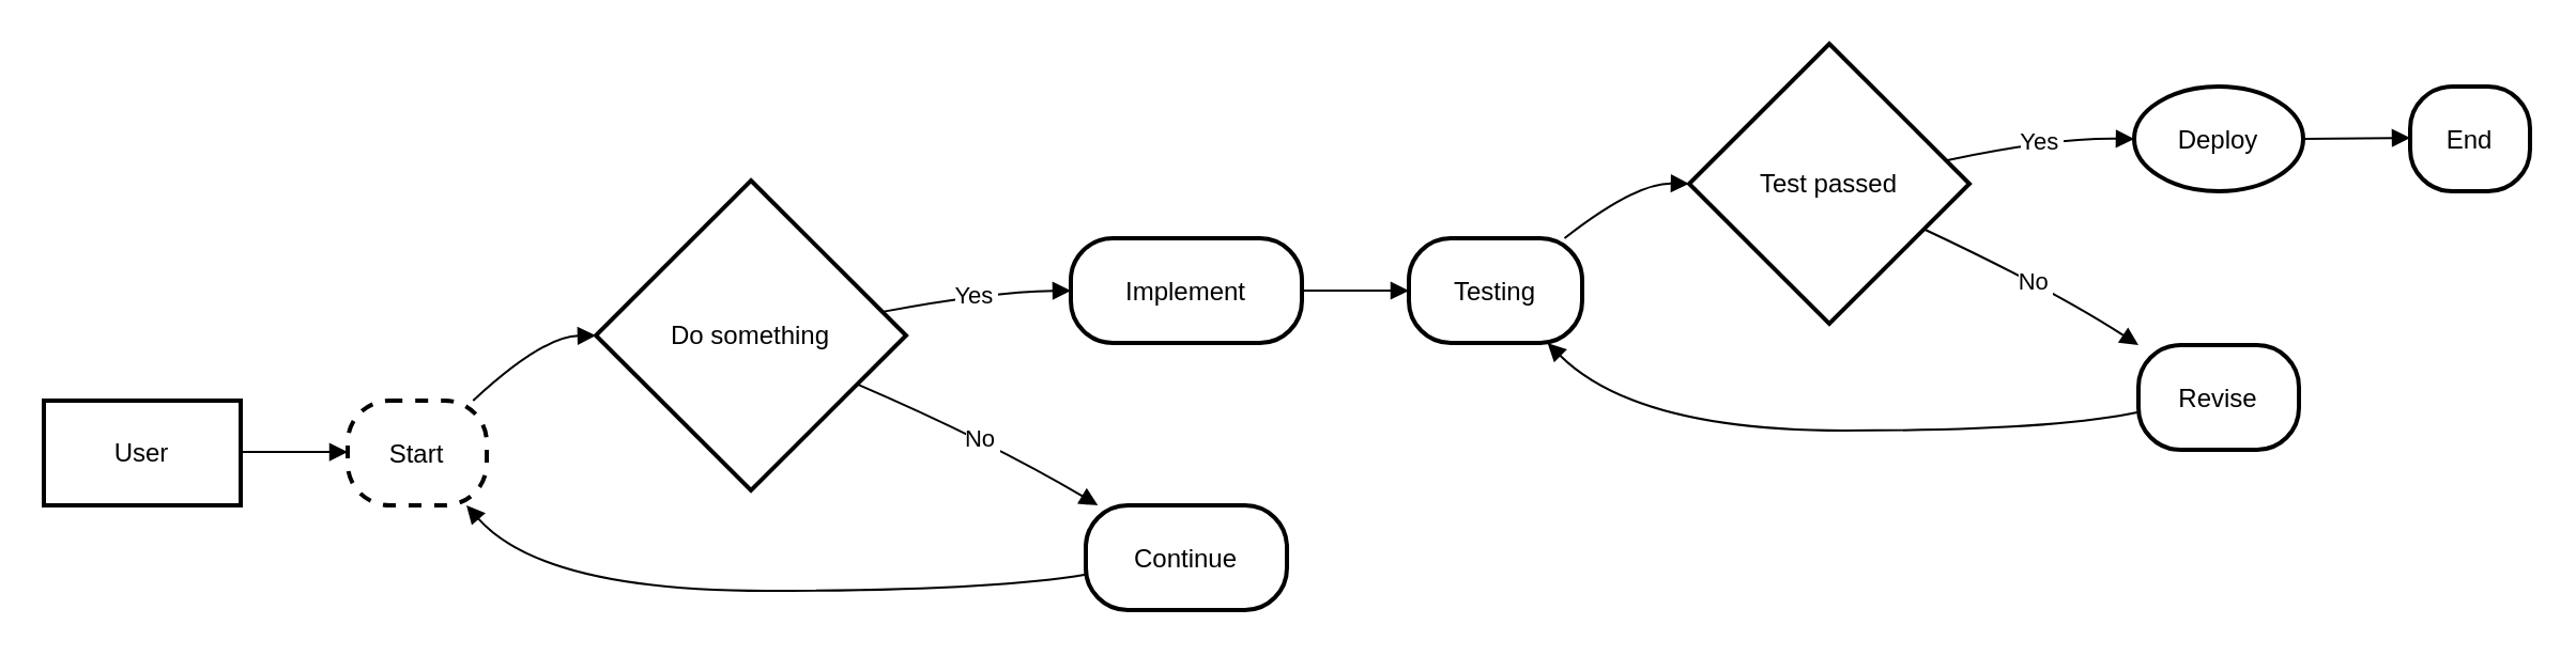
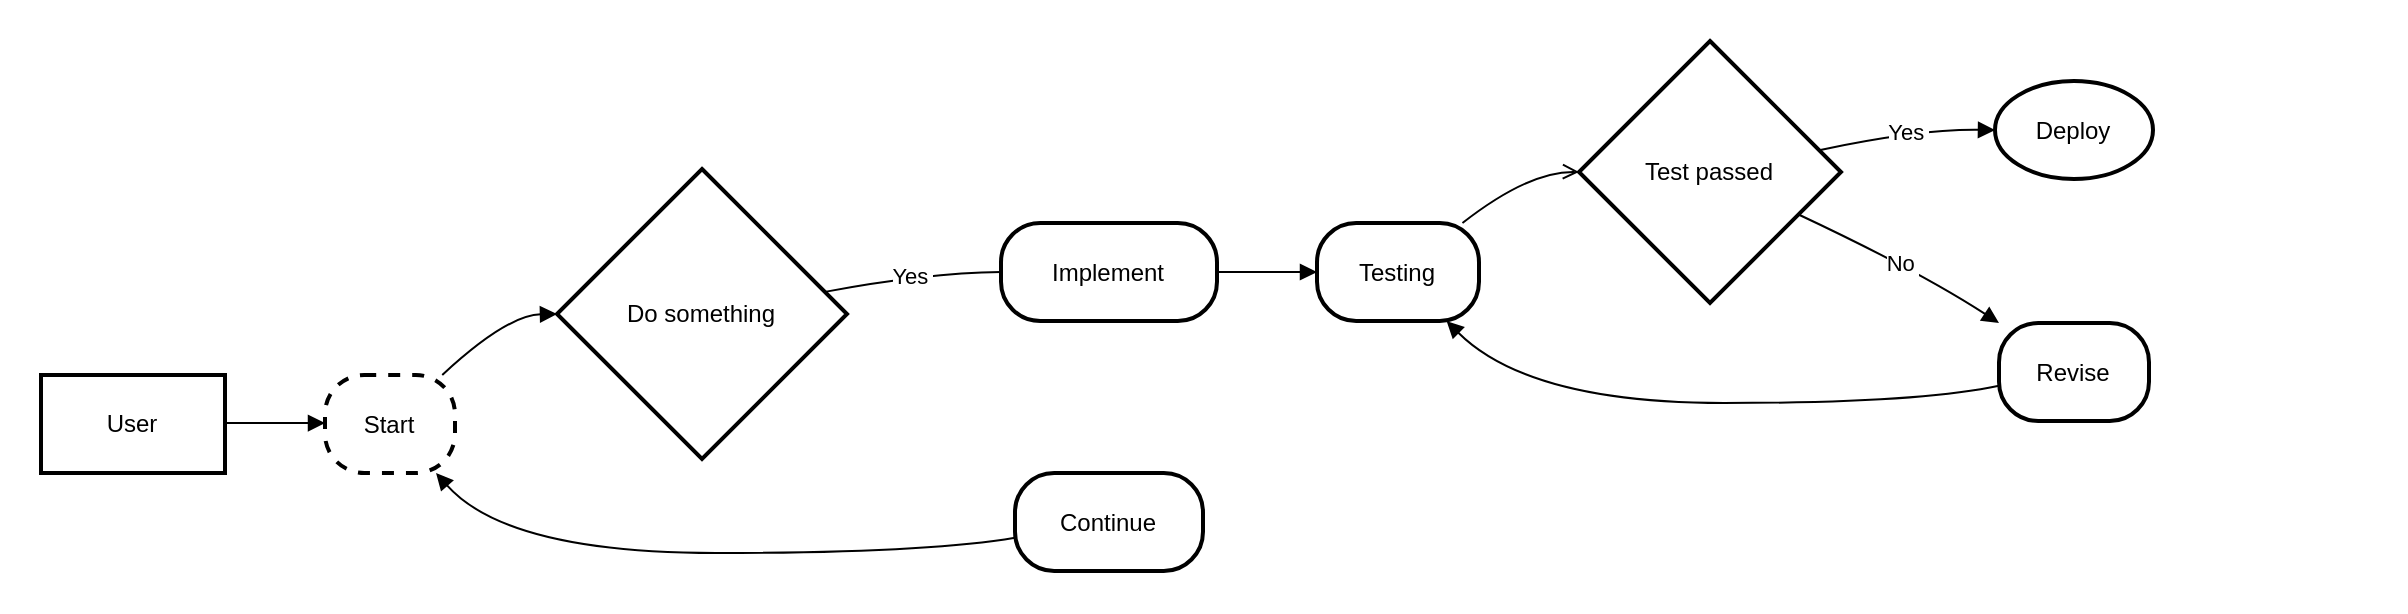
- <mxCell id="22" value="" style="curved=1;startArrow=none;endArrow=block;exitX=1;exitY=0.49;entryX=0;entryY=0.49;" edge="1" parent="1" source="9" target="11"><mxGeometry relative="1" as="geometry"><Array as="points" /></mxGeometry></mxCell>
- <mxCell id="11" value="End" style="rounded=1;arcSize=40;strokeWidth=2" vertex="1" parent="1"><mxGeometry x="1126" y="40" width="56" height="49" as="geometry" /></mxCell>
- <mxCell id="18" value="" style="curved=1;startArrow=none;endArrow=block;exitX=0.89;exitY=0.01;entryX=0;entryY=0.5;" edge="1" parent="1" source="7" target="8"><mxGeometry relative="1" as="geometry"><Array as="points"><mxPoint x="764" y="85" /></Array></mxGeometry></mxCell>
+ <mxCell id="18" value="" style="curved=1;startArrow=none;endArrow=open;exitX=0.89;exitY=0.01;entryX=0;entryY=0.5;" edge="1" parent="1" source="7" target="8"><mxGeometry relative="1" as="geometry"><Array as="points"><mxPoint x="764" y="85" /></Array></mxGeometry></mxCell>
- <mxCell id="14" value="Yes" style="curved=1;startArrow=none;endArrow=block;exitX=1;exitY=0.41;entryX=0;entryY=0.5;" edge="1" parent="1" source="4" target="5"><mxGeometry relative="1" as="geometry"><Array as="points"><mxPoint x="462" y="136" /></Array></mxGeometry></mxCell>
+ <mxCell id="14" value="Yes" style="curved=1;startArrow=none;endArrow=none;exitX=1;exitY=0.41;entryX=0;entryY=0.5;" edge="1" parent="1" source="4" target="5"><mxGeometry relative="1" as="geometry"><Array as="points"><mxPoint x="462" y="136" /></Array></mxGeometry></mxCell>
- <mxCell id="15" value="No" style="curved=1;startArrow=none;endArrow=block;exitX=1;exitY=0.73;entryX=0.06;entryY=0;" edge="1" parent="1" source="4" target="6"><mxGeometry relative="1" as="geometry"><Array as="points"><mxPoint x="462" y="206" /></Array></mxGeometry></mxCell>
